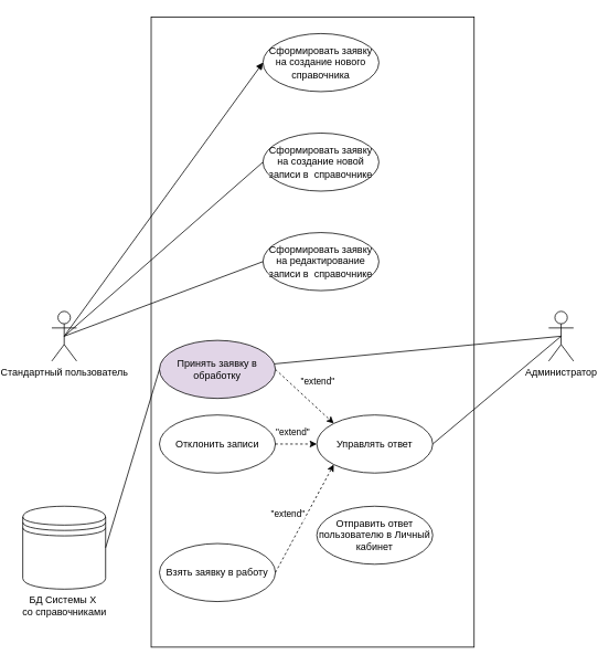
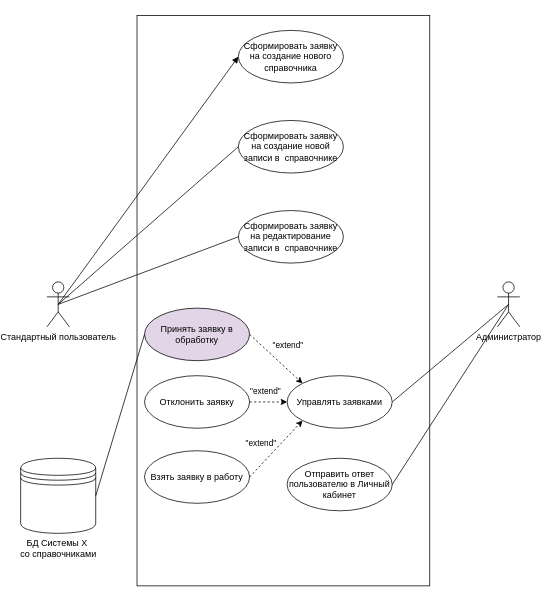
- <mxCell id="15" value="" style="endArrow=none;html=1;rounded=0;exitX=0.5;exitY=0.5;exitDx=0;exitDy=0;exitPerimeter=0;" edge="1" parent="1" source="3" target="8"><mxGeometry width="50" height="50" relative="1" as="geometry"><mxPoint x="680" y="415" as="sourcePoint" /><mxPoint x="460" y="655" as="targetPoint" /></mxGeometry></mxCell>
+ <mxCell id="15" value="" style="endArrow=none;html=1;rounded=0;exitX=0.5;exitY=0.5;exitDx=0;exitDy=0;exitPerimeter=0;entryX=1;entryY=0.5;entryDx=0;entryDy=0;" edge="1" parent="1" source="3" target="14"><mxGeometry width="50" height="50" relative="1" as="geometry"><mxPoint x="680" y="415" as="sourcePoint" /><mxPoint x="460" y="655" as="targetPoint" /></mxGeometry></mxCell>
- <mxCell id="9" value="Отклонить записи" style="ellipse;whiteSpace=wrap;html=1;" vertex="1" parent="1"><mxGeometry x="185" y="500" width="140" height="70" as="geometry" /></mxCell>
+ <mxCell id="9" value="Отклонить заявку" style="ellipse;whiteSpace=wrap;html=1;" vertex="1" parent="1"><mxGeometry x="185" y="500" width="140" height="70" as="geometry" /></mxCell>
- <mxCell id="16" value="Управлять ответ" style="ellipse;whiteSpace=wrap;html=1;" vertex="1" parent="1"><mxGeometry x="375" y="500" width="140" height="70" as="geometry" /></mxCell>
+ <mxCell id="16" value="Управлять заявками" style="ellipse;whiteSpace=wrap;html=1;" vertex="1" parent="1"><mxGeometry x="375" y="500" width="140" height="70" as="geometry" /></mxCell>
- <mxCell id="10" value="Взять заявку в работу" style="ellipse;whiteSpace=wrap;html=1;" vertex="1" parent="1"><mxGeometry x="185" y="655" width="140" height="70" as="geometry" /></mxCell>
+ <mxCell id="10" value="Взять заявку в работу" style="ellipse;whiteSpace=wrap;html=1;" vertex="1" parent="1"><mxGeometry x="185" y="600" width="140" height="70" as="geometry" /></mxCell>
